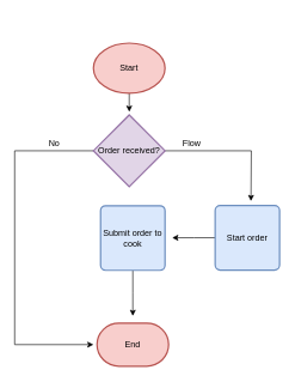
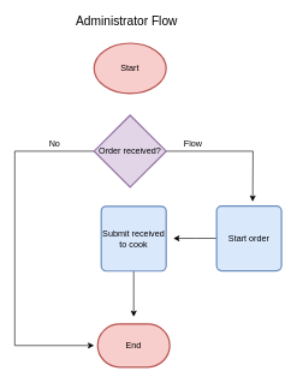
+ <mxCell id="14" value="&lt;font style=&quot;font-size: 17px&quot;&gt;Administrator Flow&lt;/font&gt;" style="text;html=1;align=center;verticalAlign=middle;resizable=0;points=[];autosize=1;" vertex="1" parent="1"><mxGeometry x="95" y="20" width="160" height="20" as="geometry" /></mxCell>
- <mxCell id="2" style="edgeStyle=orthogonalEdgeStyle;rounded=0;orthogonalLoop=1;jettySize=auto;html=1;entryX=0.501;entryY=-0.044;entryDx=0;entryDy=0;entryPerimeter=0;" parent="1" source="3" target="6" edge="1"><mxGeometry relative="1" as="geometry" /></mxCell>
- <mxCell id="10" value="Submit order to cook" style="rounded=1;whiteSpace=wrap;html=1;absoluteArcSize=1;arcSize=14;strokeWidth=2;fillColor=#dae8fc;strokeColor=#6c8ebf;" parent="1" vertex="1"><mxGeometry x="140" y="285.5" width="90" height="90" as="geometry" /></mxCell>
+ <mxCell id="10" value="Submit received to cook" style="rounded=1;whiteSpace=wrap;html=1;absoluteArcSize=1;arcSize=14;strokeWidth=2;fillColor=#dae8fc;strokeColor=#6c8ebf;" parent="1" vertex="1"><mxGeometry x="140" y="285.5" width="90" height="90" as="geometry" /></mxCell>
